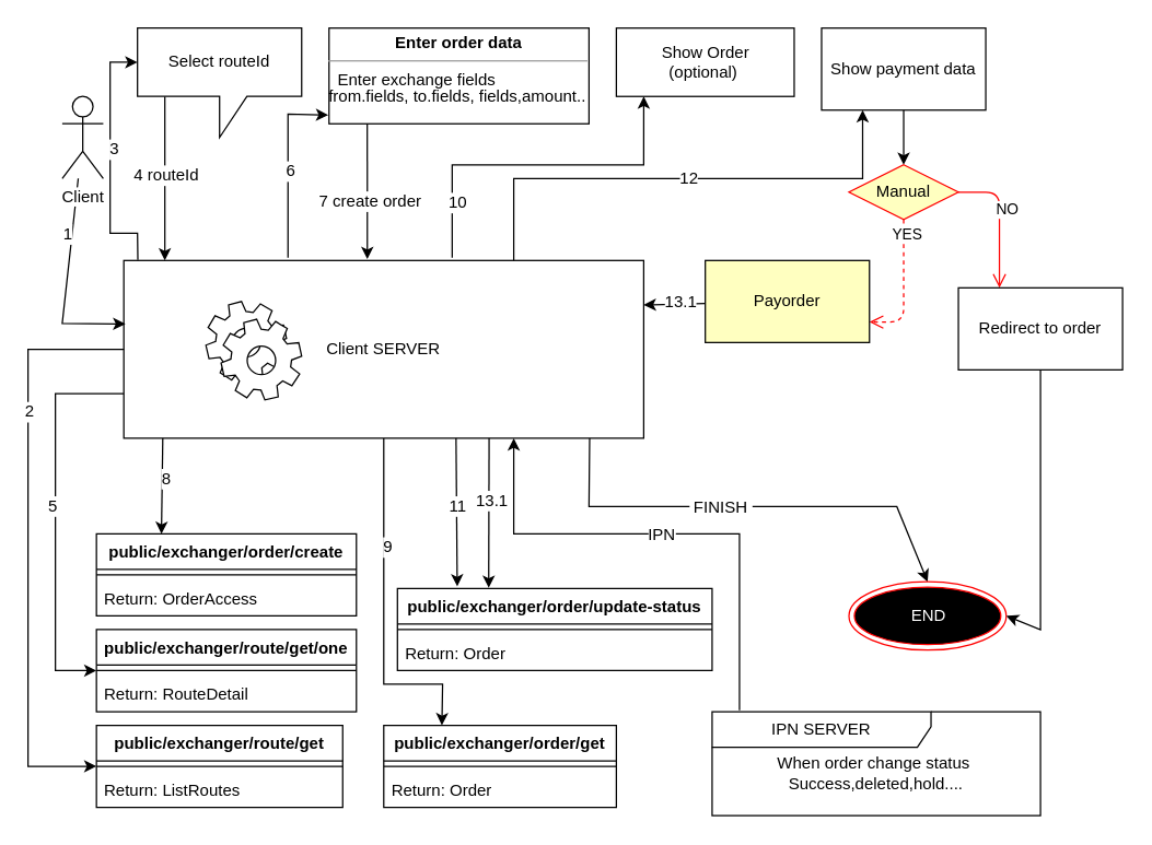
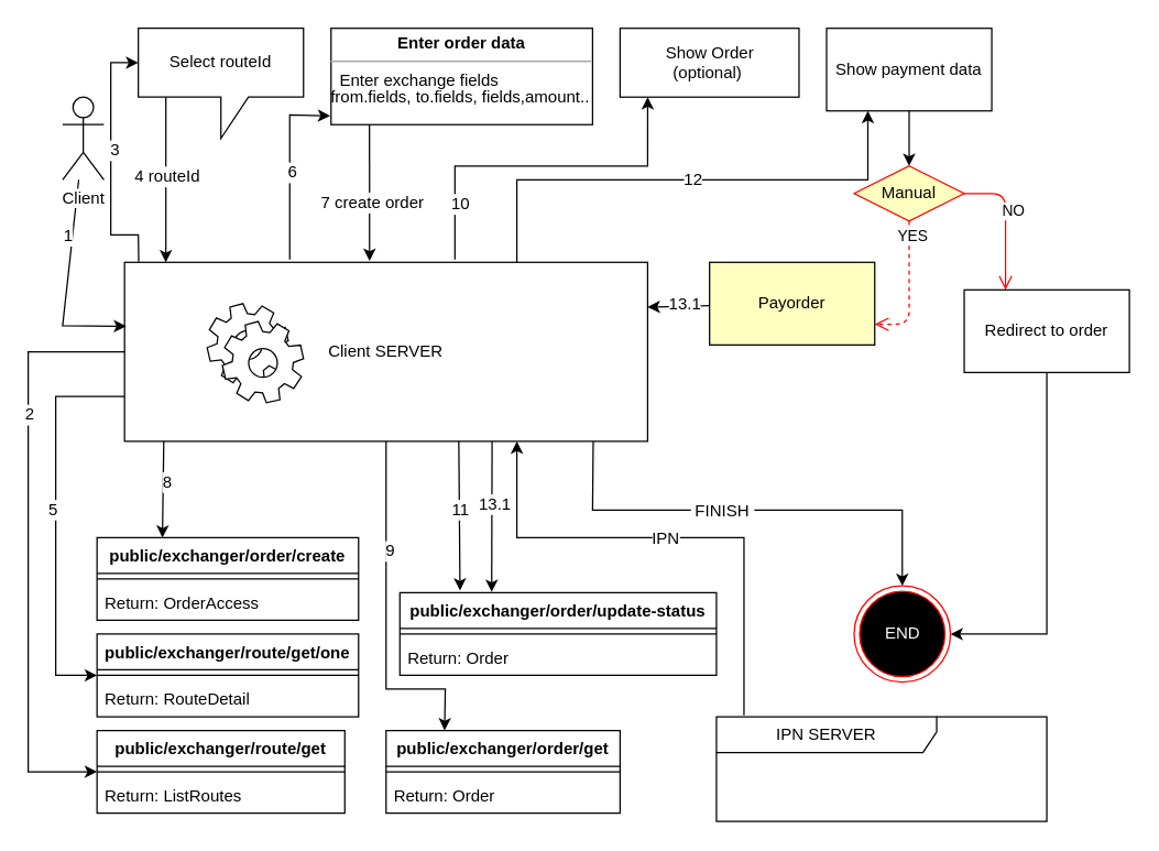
- <mxCell id="55" value="&lt;font color=&quot;#ffffff&quot;&gt;END&lt;/font&gt;" style="ellipse;html=1;shape=endState;fillColor=#000000;strokeColor=#ff0000;" vertex="1" parent="1"><mxGeometry x="620" y="425" width="115" height="50" as="geometry" /></mxCell>
+ <mxCell id="55" value="&lt;font color=&quot;#ffffff&quot;&gt;END&lt;/font&gt;" style="ellipse;html=1;shape=endState;fillColor=#000000;strokeColor=#ff0000;" vertex="1" parent="1"><mxGeometry x="620" y="425" width="70" height="70" as="geometry" /></mxCell>
- <mxCell id="56" value="When order change status&amp;nbsp;&lt;br&gt;Success,deleted,hold...." style="text;html=1;strokeColor=none;fillColor=none;align=center;verticalAlign=middle;whiteSpace=wrap;rounded=0;" vertex="1" parent="1"><mxGeometry x="550" y="550" width="180" height="30" as="geometry" /></mxCell>
